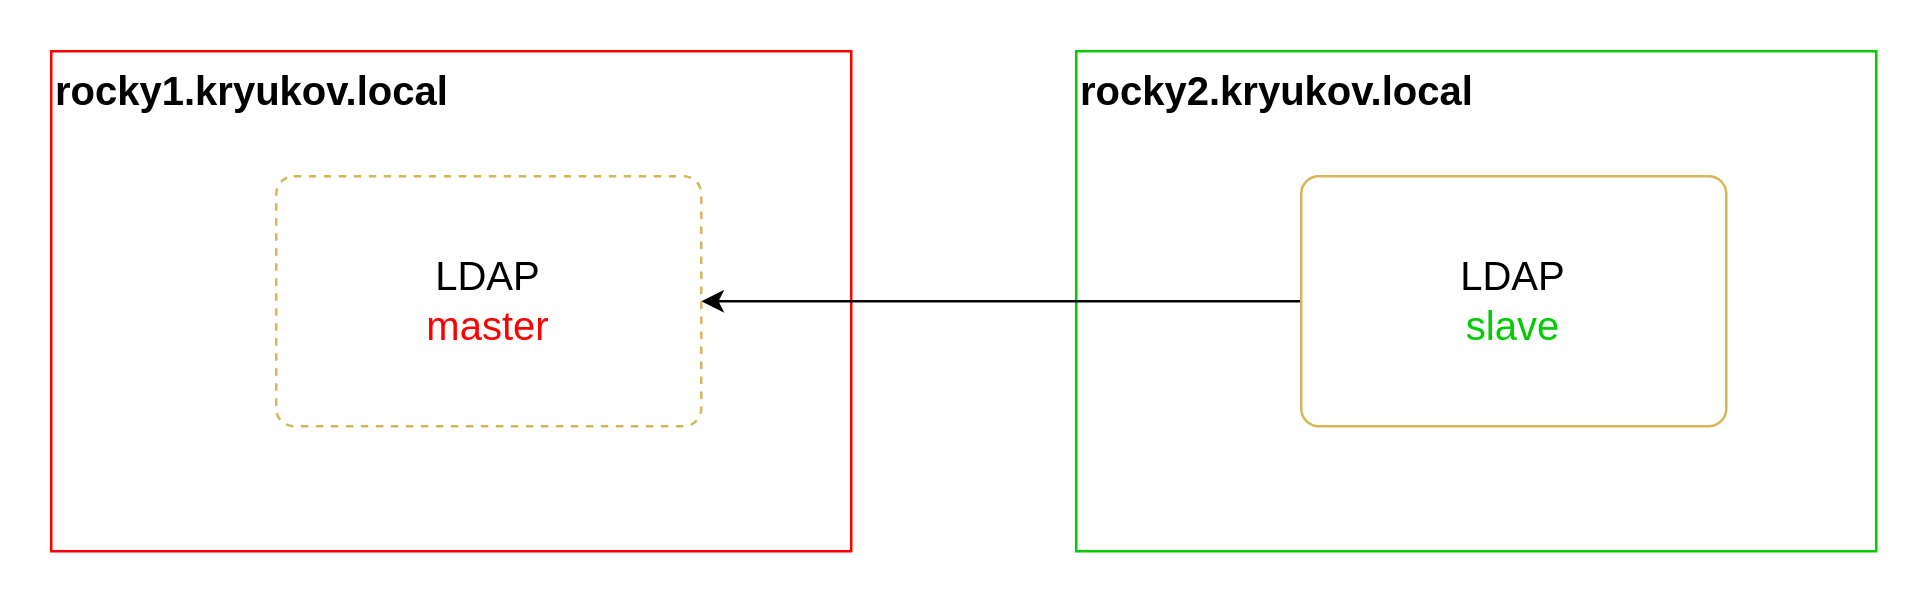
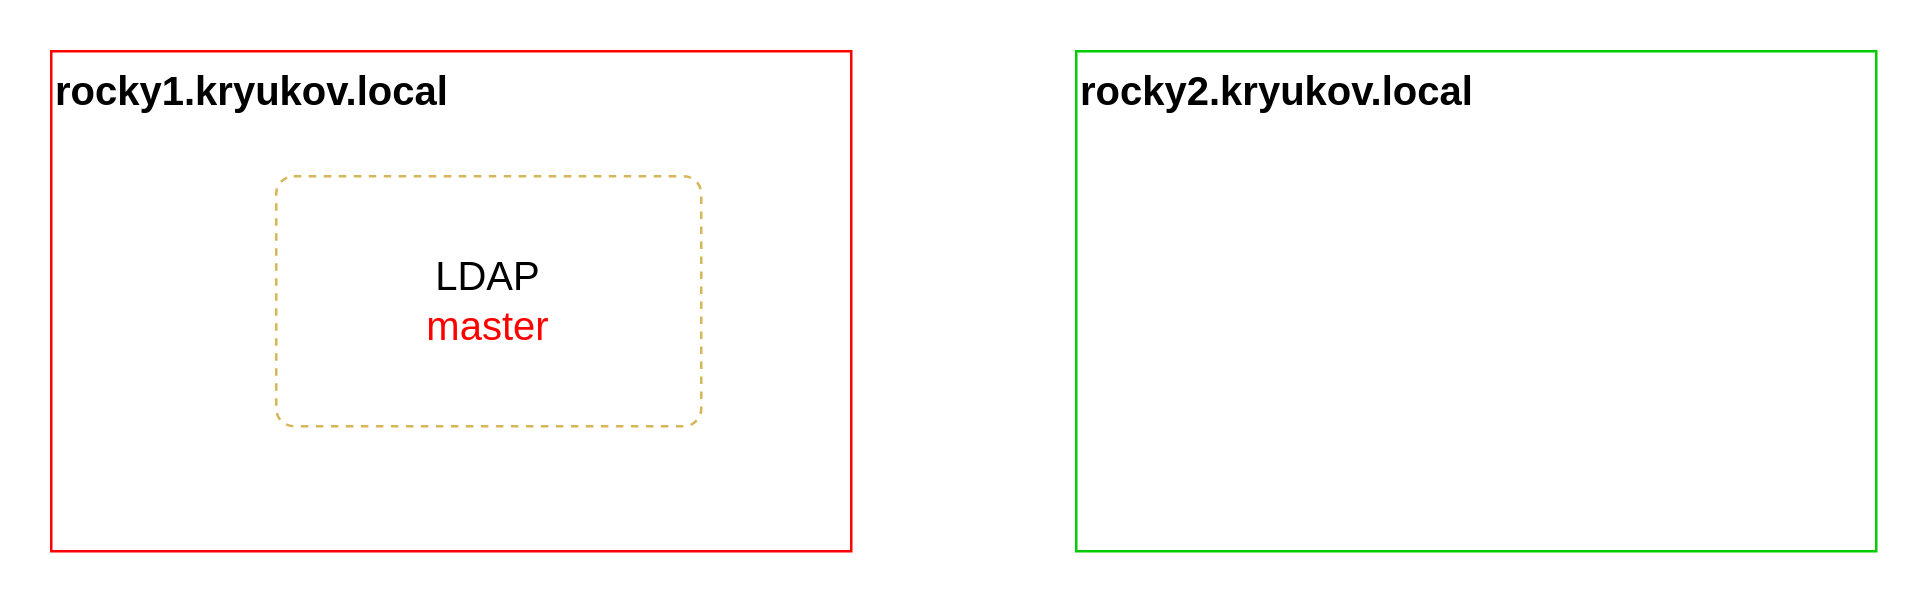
- <mxCell id="5" style="edgeStyle=orthogonalEdgeStyle;rounded=0;orthogonalLoop=1;jettySize=auto;html=1;entryX=1;entryY=0.5;entryDx=0;entryDy=0;" parent="1" source="6" target="3" edge="1"><mxGeometry relative="1" as="geometry" /></mxCell>
- <mxCell id="6" value="&lt;font style=&quot;font-size: 16px&quot;&gt;LDAP&lt;br&gt;&lt;font color=&quot;#00cc00&quot;&gt;slave&lt;/font&gt;&lt;br&gt;&lt;/font&gt;" style="rounded=1;whiteSpace=wrap;html=1;align=center;arcSize=7;fillColor=none;strokeColor=#d6b656;" parent="1" vertex="1"><mxGeometry x="520" y="70" width="170" height="100" as="geometry" /></mxCell>
